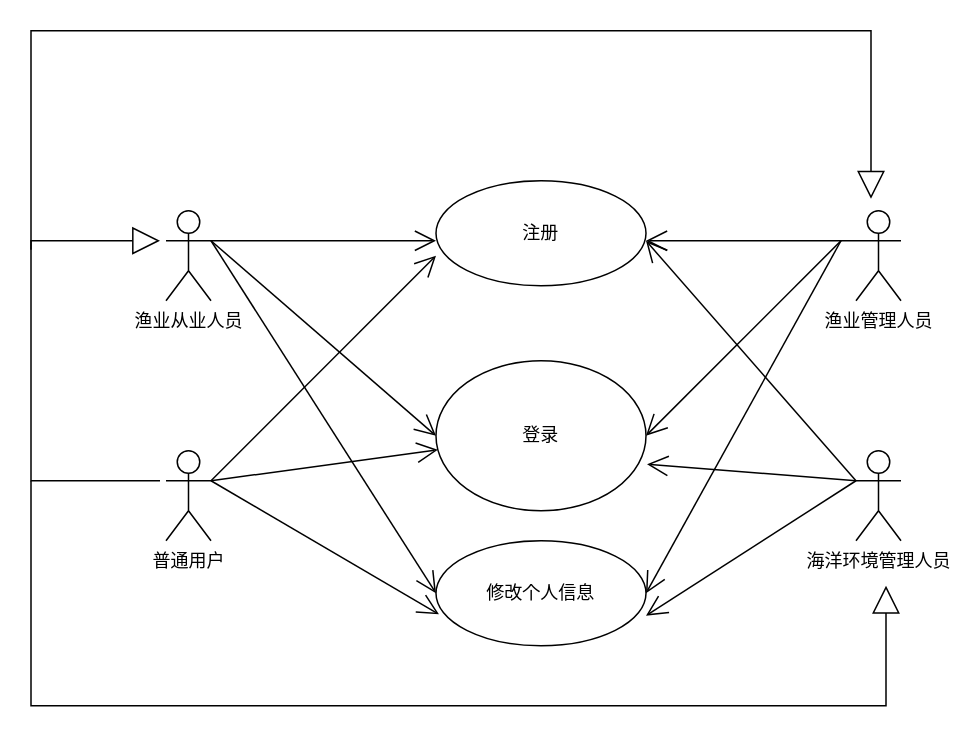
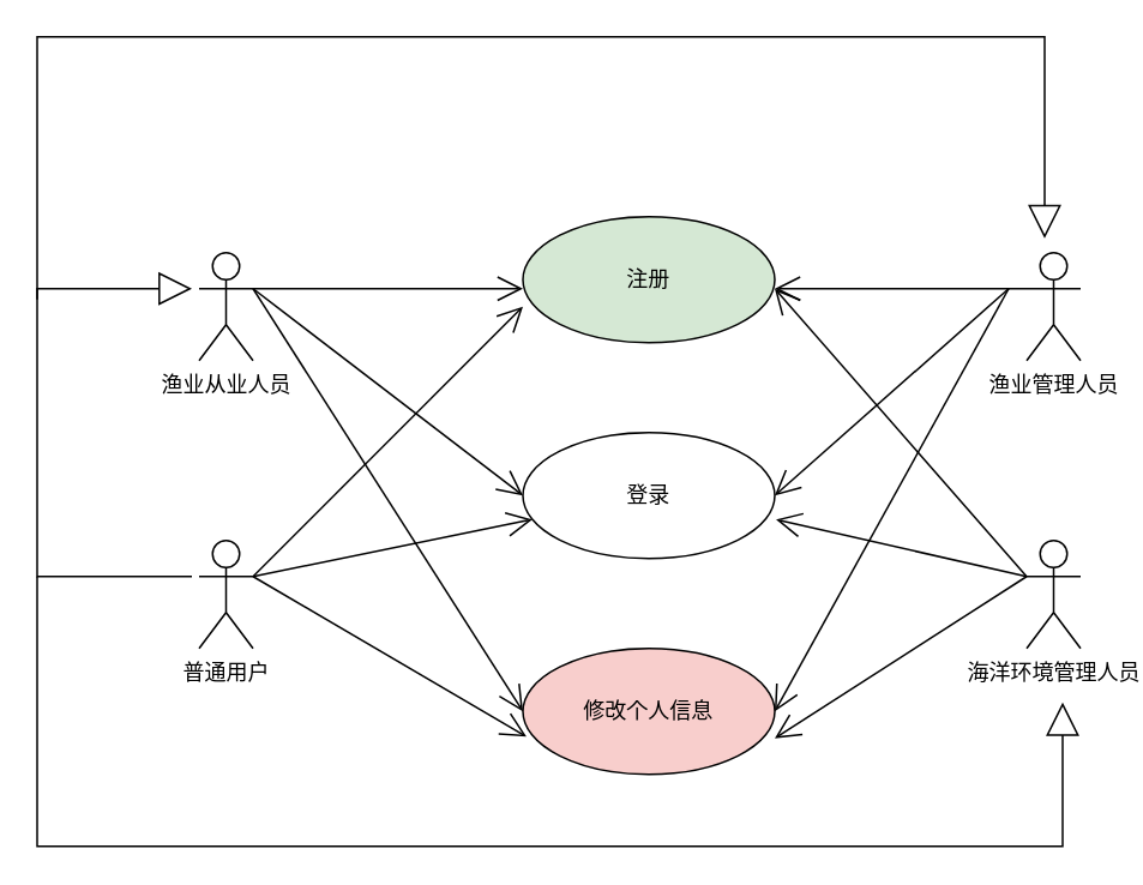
- <mxCell id="6" value="注册" style="ellipse;whiteSpace=wrap;html=1;" parent="1" vertex="1"><mxGeometry x="290" y="120" width="140" height="70" as="geometry" /></mxCell>
+ <mxCell id="6" value="注册" style="ellipse;whiteSpace=wrap;html=1;fillColor=#d5e8d4;" parent="1" vertex="1"><mxGeometry x="290" y="120" width="140" height="70" as="geometry" /></mxCell>
- <mxCell id="7" value="登录" style="ellipse;whiteSpace=wrap;html=1;" parent="1" vertex="1"><mxGeometry x="290" y="240" width="140" height="100" as="geometry" /></mxCell>
+ <mxCell id="7" value="登录" style="ellipse;whiteSpace=wrap;html=1;" parent="1" vertex="1"><mxGeometry x="290" y="240" width="140" height="70" as="geometry" /></mxCell>
- <mxCell id="8" value="修改个人信息" style="ellipse;whiteSpace=wrap;html=1;" parent="1" vertex="1"><mxGeometry x="290" y="360" width="140" height="70" as="geometry" /></mxCell>
+ <mxCell id="8" value="修改个人信息" style="ellipse;whiteSpace=wrap;html=1;fillColor=#f8cecc;" parent="1" vertex="1"><mxGeometry x="290" y="360" width="140" height="70" as="geometry" /></mxCell>
